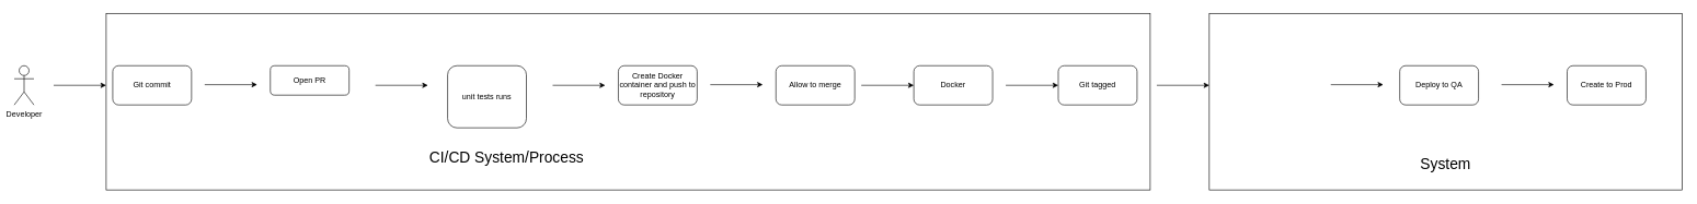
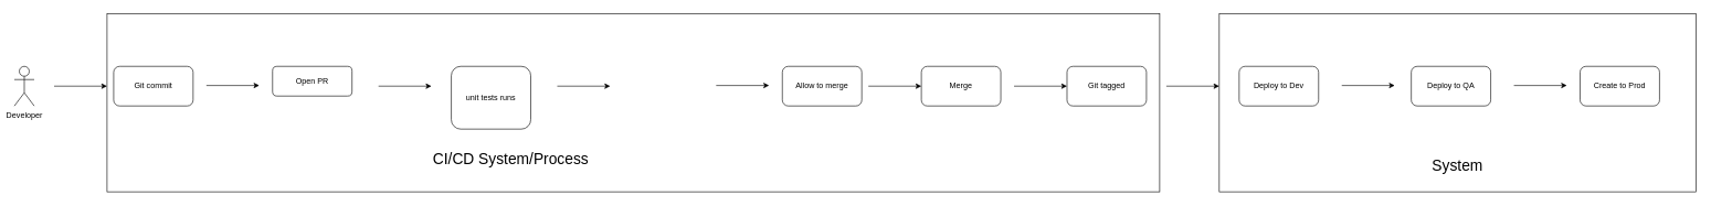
- <mxCell id="23" value="Create Docker container and push to repository" style="rounded=1;whiteSpace=wrap;html=1;" vertex="1" parent="1"><mxGeometry x="940" y="100" width="120" height="60" as="geometry" /></mxCell>
- <mxCell id="19" value="Docker" style="rounded=1;whiteSpace=wrap;html=1;" vertex="1" parent="1"><mxGeometry x="1390" y="100" width="120" height="60" as="geometry" /></mxCell>
+ <mxCell id="19" value="Merge" style="rounded=1;whiteSpace=wrap;html=1;" vertex="1" parent="1"><mxGeometry x="1390" y="100" width="120" height="60" as="geometry" /></mxCell>
+ <mxCell id="9" value="Deploy to Dev" style="rounded=1;whiteSpace=wrap;html=1;" vertex="1" parent="1"><mxGeometry x="1870" y="100" width="120" height="60" as="geometry" /></mxCell>
